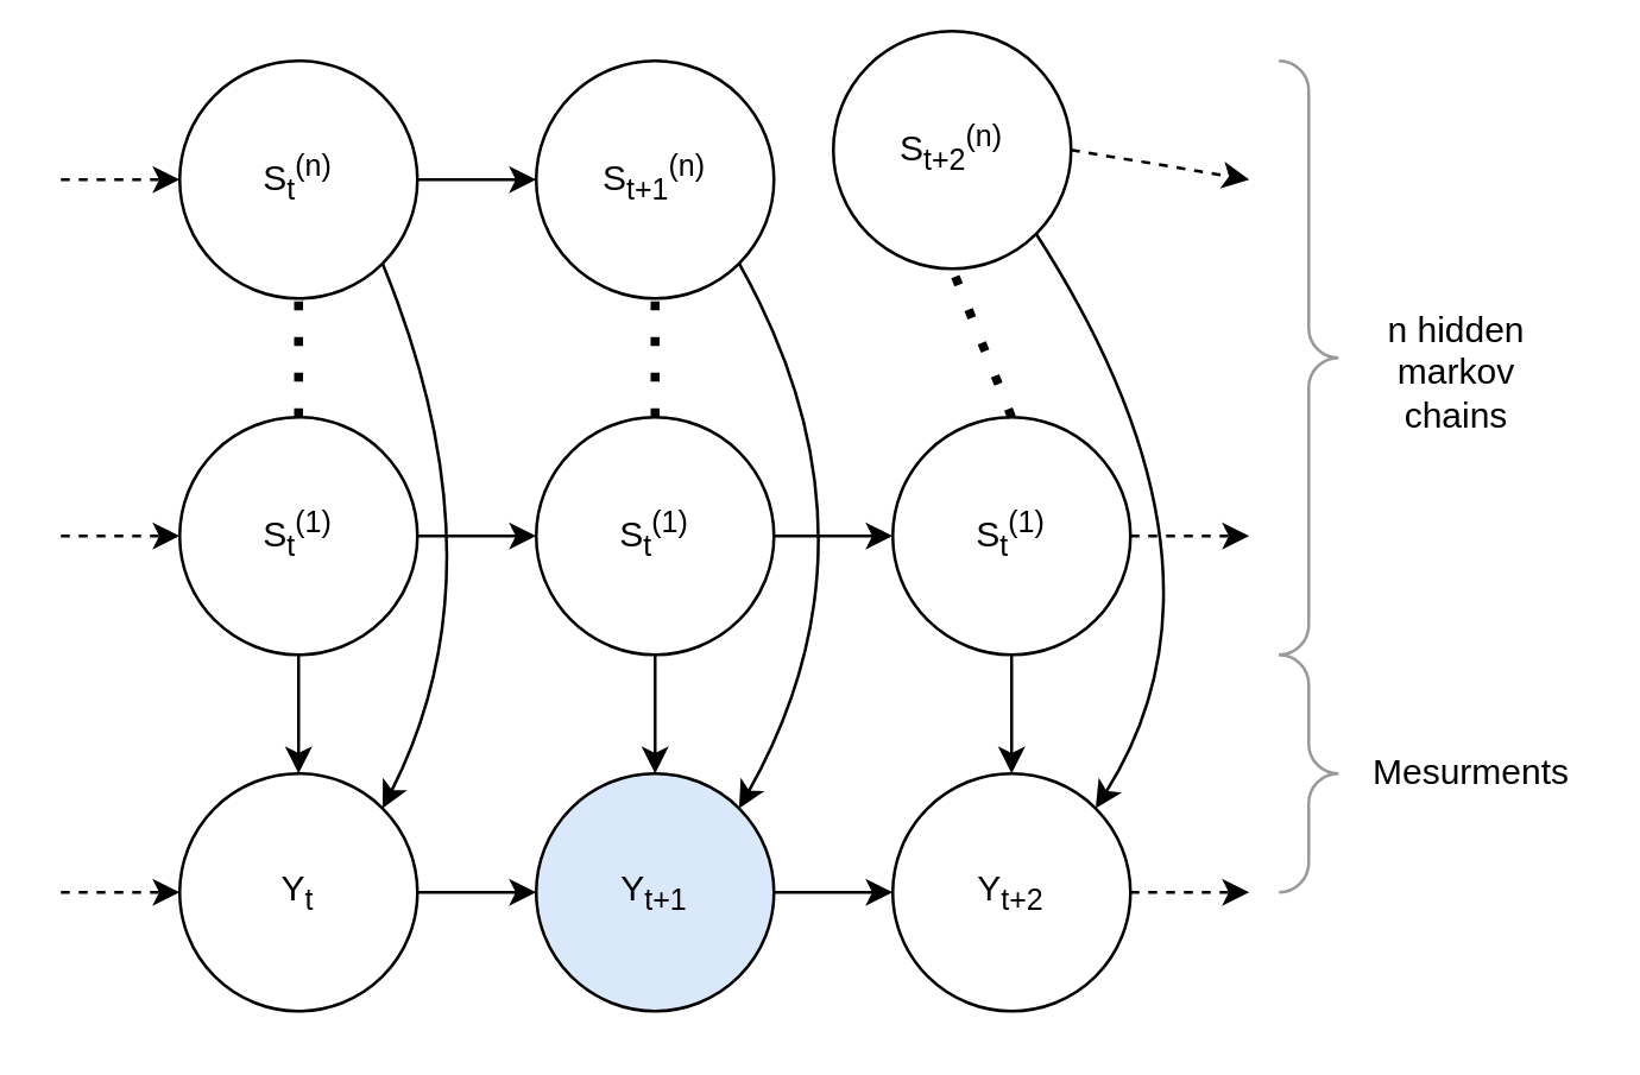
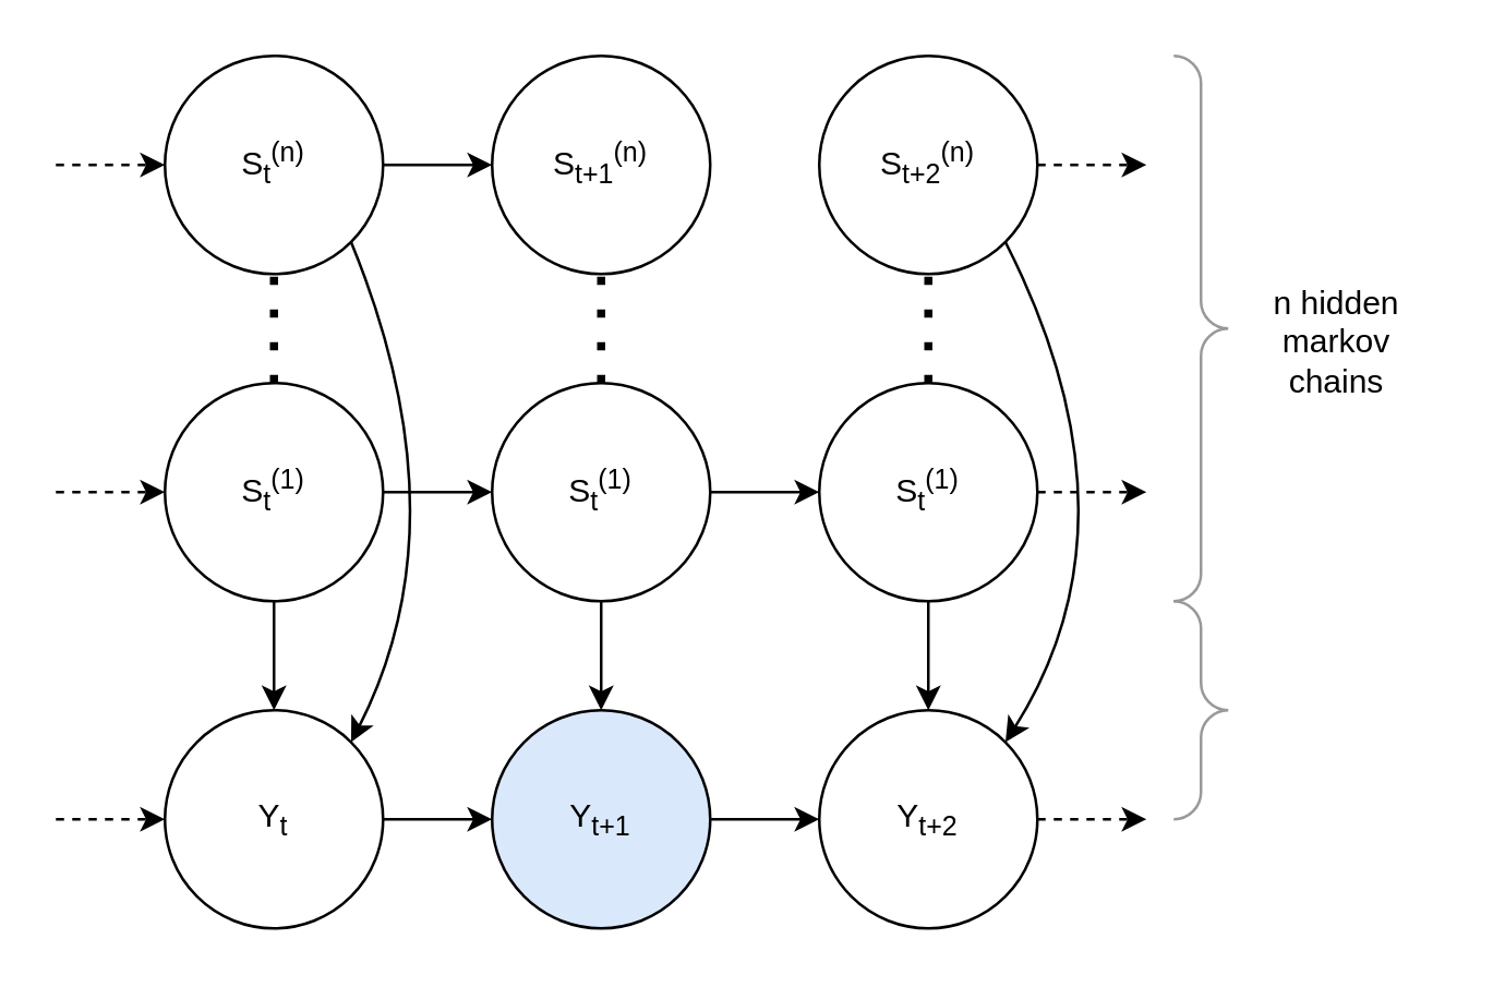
- <mxCell id="7" value="S&lt;sub&gt;t+2&lt;/sub&gt;&lt;sup&gt;(n)&lt;/sup&gt;" style="ellipse;whiteSpace=wrap;html=1;aspect=fixed;" vertex="1" parent="1"><mxGeometry x="280" y="10" width="80" height="80" as="geometry" /></mxCell>
+ <mxCell id="7" value="S&lt;sub&gt;t+2&lt;/sub&gt;&lt;sup&gt;(n)&lt;/sup&gt;" style="ellipse;whiteSpace=wrap;html=1;aspect=fixed;" vertex="1" parent="1"><mxGeometry x="300" y="20" width="80" height="80" as="geometry" /></mxCell>
- <mxCell id="25" value="" style="curved=1;endArrow=classic;html=1;rounded=0;entryX=1;entryY=0;entryDx=0;entryDy=0;exitX=1;exitY=1;exitDx=0;exitDy=0;" edge="1" parent="1" source="6" target="17"><mxGeometry width="50" height="50" relative="1" as="geometry"><mxPoint x="138.284" y="98.284" as="sourcePoint" /><mxPoint x="138.284" y="281.716" as="targetPoint" /><Array as="points"><mxPoint x="300" y="180" /></Array></mxGeometry></mxCell>
- <mxCell id="34" value="Mesurments" style="text;html=1;strokeColor=none;fillColor=none;align=center;verticalAlign=middle;whiteSpace=wrap;rounded=0;" vertex="1" parent="1"><mxGeometry x="460" y="225" width="70" height="70" as="geometry" /></mxCell>
